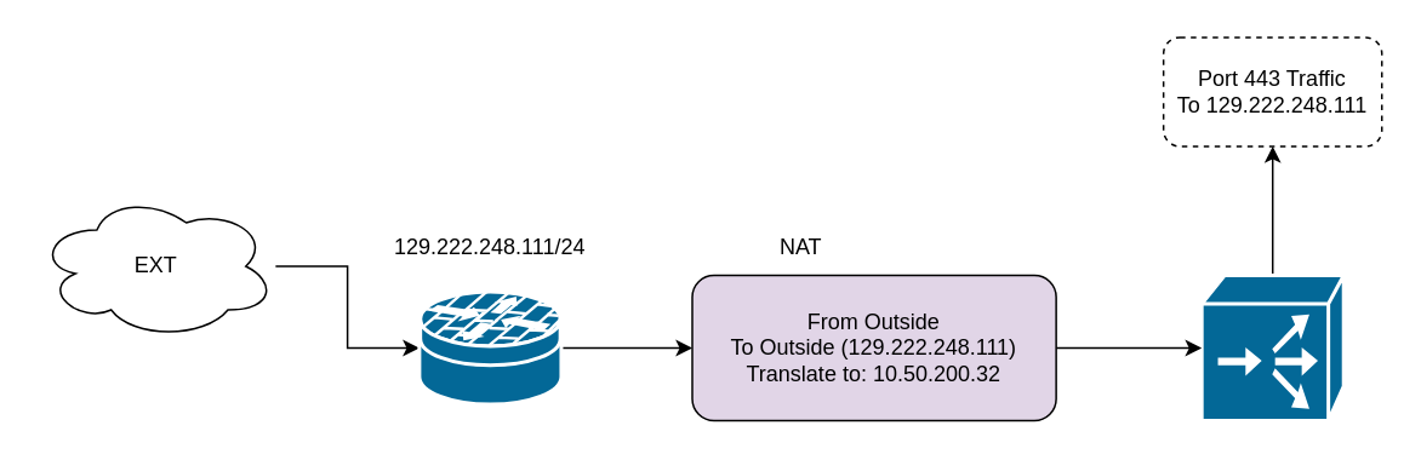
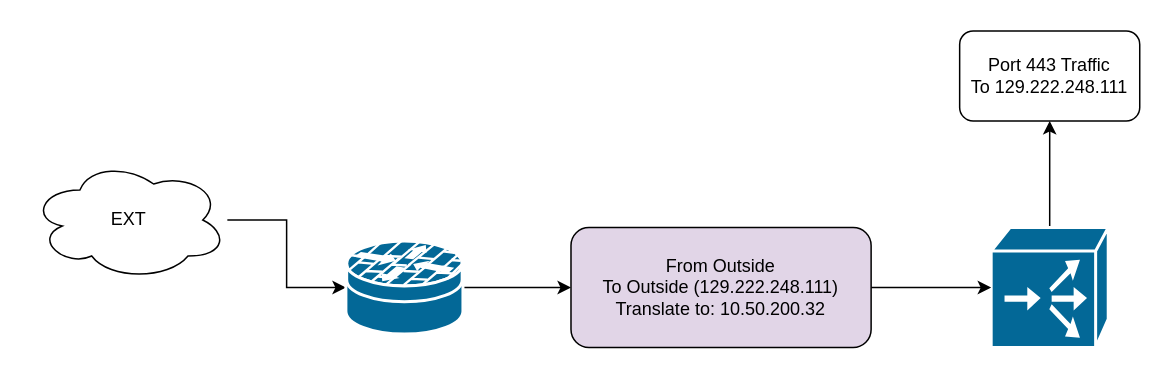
- <mxCell id="12" value="Port 443 Traffic&lt;div&gt;To 129.222.248.111&lt;/div&gt;" style="rounded=1;whiteSpace=wrap;html=1;dashed=1;" vertex="1" parent="1"><mxGeometry x="639" y="20" width="120" height="60" as="geometry" /></mxCell>
+ <mxCell id="12" value="Port 443 Traffic&lt;div&gt;To 129.222.248.111&lt;/div&gt;" style="rounded=1;whiteSpace=wrap;html=1;" vertex="1" parent="1"><mxGeometry x="639" y="20" width="120" height="60" as="geometry" /></mxCell>
- <mxCell id="8" value="129.222.248.111/24" style="text;html=1;align=center;verticalAlign=middle;whiteSpace=wrap;rounded=0;" vertex="1" parent="1"><mxGeometry x="214" y="121" width="110" height="30" as="geometry" /></mxCell>
- <mxCell id="11" value="NAT" style="text;html=1;align=center;verticalAlign=middle;whiteSpace=wrap;rounded=0;" vertex="1" parent="1"><mxGeometry x="410" y="121" width="60" height="30" as="geometry" /></mxCell>
